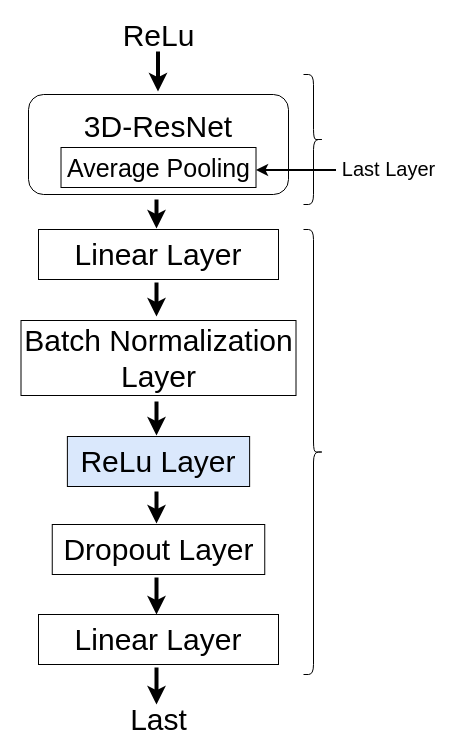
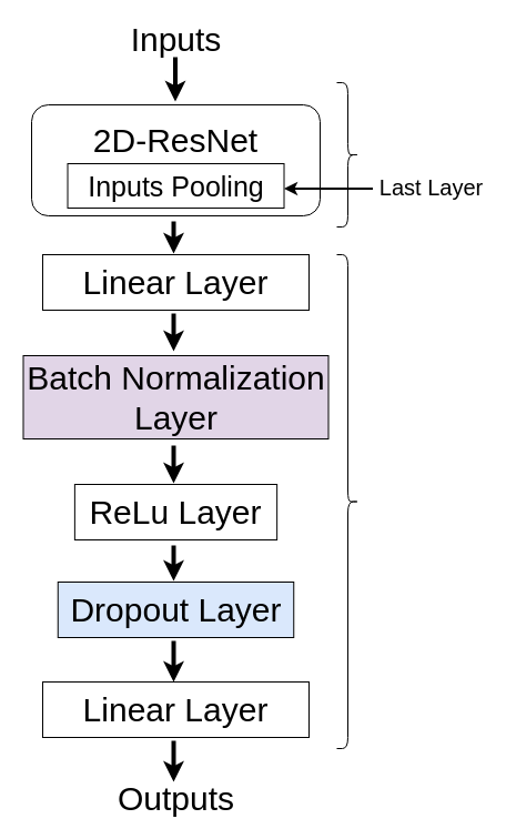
- <mxCell id="3" value="&lt;font style=&quot;font-size: 30px&quot;&gt;ReLu&lt;br&gt;&lt;/font&gt;" style="text;html=1;align=center;verticalAlign=middle;resizable=0;points=[];autosize=1;" vertex="1" parent="1"><mxGeometry x="108" y="20" width="100" height="30" as="geometry" /></mxCell>
+ <mxCell id="3" value="&lt;font style=&quot;font-size: 30px&quot;&gt;Inputs&lt;br&gt;&lt;/font&gt;" style="text;html=1;align=center;verticalAlign=middle;resizable=0;points=[];autosize=1;" vertex="1" parent="1"><mxGeometry x="108" y="20" width="100" height="30" as="geometry" /></mxCell>
- <mxCell id="2" value="&lt;font style=&quot;font-size: 30px&quot;&gt;3D-ResNet&lt;br&gt;&lt;br&gt;&lt;/font&gt;" style="rounded=1;whiteSpace=wrap;html=1;" vertex="1" parent="1"><mxGeometry x="28" y="94" width="260" height="100" as="geometry" /></mxCell>
+ <mxCell id="2" value="&lt;font style=&quot;font-size: 30px&quot;&gt;2D-ResNet&lt;br&gt;&lt;br&gt;&lt;/font&gt;" style="rounded=1;whiteSpace=wrap;html=1;" vertex="1" parent="1"><mxGeometry x="28" y="94" width="260" height="100" as="geometry" /></mxCell>
- <mxCell id="19" value="&lt;font style=&quot;font-size: 25px&quot;&gt;Average Pooling&lt;/font&gt;" style="rounded=0;whiteSpace=wrap;html=1;" vertex="1" parent="1"><mxGeometry x="60.51" y="147" width="195" height="40" as="geometry" /></mxCell>
+ <mxCell id="19" value="&lt;font style=&quot;font-size: 25px&quot;&gt;Inputs Pooling&lt;/font&gt;" style="rounded=0;whiteSpace=wrap;html=1;" vertex="1" parent="1"><mxGeometry x="60.51" y="147" width="195" height="40" as="geometry" /></mxCell>
- <mxCell id="12" value="&lt;span style=&quot;font-size: 30px&quot;&gt;Batch Normalization Layer&lt;/span&gt;" style="rounded=0;whiteSpace=wrap;html=1;" vertex="1" parent="1"><mxGeometry x="20.5" y="320" width="275" height="75" as="geometry" /></mxCell>
+ <mxCell id="12" value="&lt;span style=&quot;font-size: 30px&quot;&gt;Batch Normalization Layer&lt;/span&gt;" style="rounded=0;whiteSpace=wrap;html=1;fillColor=#e1d5e7;" vertex="1" parent="1"><mxGeometry x="20.5" y="320" width="275" height="75" as="geometry" /></mxCell>
- <mxCell id="15" value="&lt;span style=&quot;font-size: 30px&quot;&gt;ReLu Layer&lt;/span&gt;" style="rounded=0;whiteSpace=wrap;html=1;fillColor=#dae8fc;" vertex="1" parent="1"><mxGeometry x="66.88" y="436" width="182.25" height="50" as="geometry" /></mxCell>
+ <mxCell id="15" value="&lt;span style=&quot;font-size: 30px&quot;&gt;ReLu Layer&lt;/span&gt;" style="rounded=0;whiteSpace=wrap;html=1;" vertex="1" parent="1"><mxGeometry x="66.88" y="436" width="182.25" height="50" as="geometry" /></mxCell>
- <mxCell id="16" value="&lt;span style=&quot;font-size: 30px&quot;&gt;Dropout Layer&lt;/span&gt;" style="rounded=0;whiteSpace=wrap;html=1;" vertex="1" parent="1"><mxGeometry x="51.75" y="524" width="212.5" height="50" as="geometry" /></mxCell>
+ <mxCell id="16" value="&lt;span style=&quot;font-size: 30px&quot;&gt;Dropout Layer&lt;/span&gt;" style="rounded=0;whiteSpace=wrap;html=1;fillColor=#dae8fc;" vertex="1" parent="1"><mxGeometry x="51.75" y="524" width="212.5" height="50" as="geometry" /></mxCell>
- <mxCell id="10" value="&lt;font style=&quot;font-size: 30px&quot;&gt;Last&lt;br&gt;&lt;/font&gt;" style="text;html=1;align=center;verticalAlign=middle;resizable=0;points=[];autosize=1;" vertex="1" parent="1"><mxGeometry x="98" y="704" width="120" height="30" as="geometry" /></mxCell>
+ <mxCell id="10" value="&lt;font style=&quot;font-size: 30px&quot;&gt;Outputs&lt;br&gt;&lt;/font&gt;" style="text;html=1;align=center;verticalAlign=middle;resizable=0;points=[];autosize=1;" vertex="1" parent="1"><mxGeometry x="98" y="704" width="120" height="30" as="geometry" /></mxCell>
